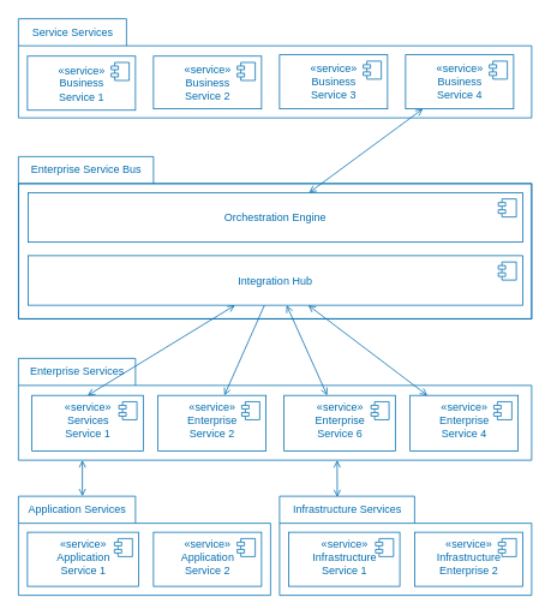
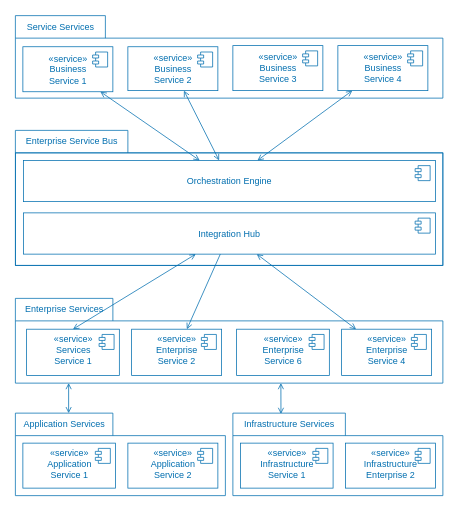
+ <mxCell id="47" style="edgeStyle=none;html=1;fontColor=#006EAF;startArrow=open;startFill=0;endArrow=open;endFill=0;fillColor=#1ba1e2;strokeColor=#006EAF;" edge="1" parent="1" source="14" target="4"><mxGeometry relative="1" as="geometry"><mxPoint x="275.71" y="223" as="sourcePoint" /><mxPoint x="143.385" y="131.5" as="targetPoint" /></mxGeometry></mxCell>
+ <mxCell id="46" style="edgeStyle=none;html=1;fontColor=#006EAF;startArrow=open;startFill=0;endArrow=open;endFill=0;fillColor=#1ba1e2;strokeColor=#006EAF;" edge="1" parent="1" source="14" target="6"><mxGeometry relative="1" as="geometry"><mxPoint x="106.805" y="448.091" as="sourcePoint" /><mxPoint x="270.504" y="348" as="targetPoint" /></mxGeometry></mxCell>
- <mxCell id="44" style="edgeStyle=none;html=1;fontColor=#006EAF;startArrow=open;startFill=0;endArrow=open;endFill=0;fillColor=#1ba1e2;strokeColor=#006EAF;" edge="1" parent="1" source="24" target="16"><mxGeometry relative="1" as="geometry"><mxPoint x="258.712" y="448.091" as="sourcePoint" /><mxPoint x="303.245" y="348" as="targetPoint" /></mxGeometry></mxCell>
